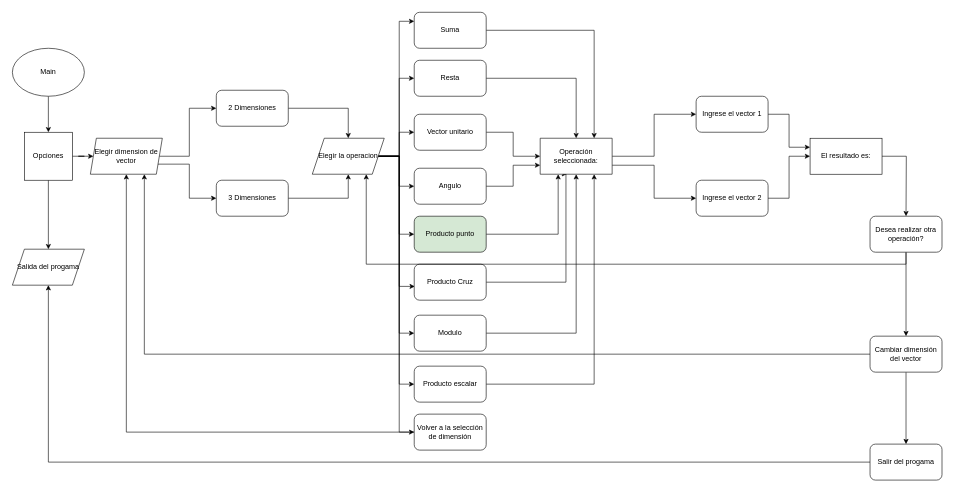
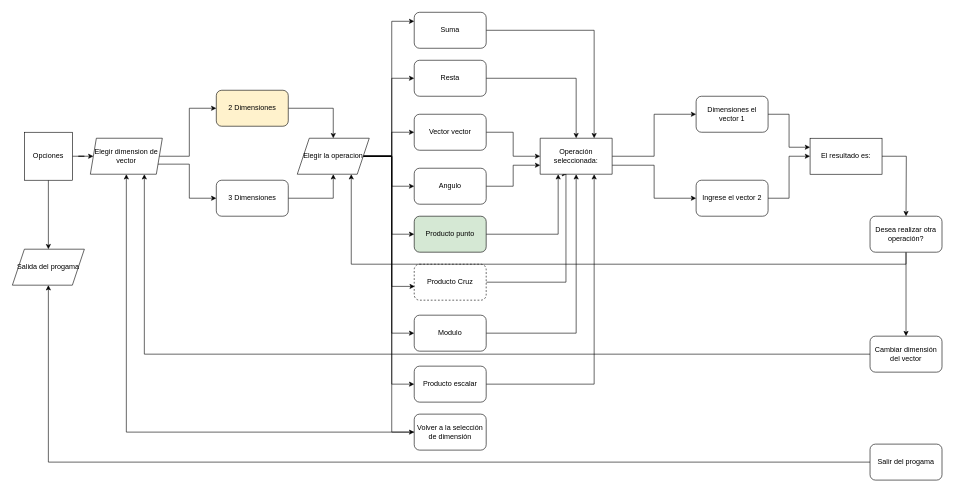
- <mxCell id="3" value="Main" style="ellipse;whiteSpace=wrap;html=1;" vertex="1" parent="1"><mxGeometry y="80" width="120" height="80" as="geometry" x="20" /></mxCell>
- <mxCell id="12" value="2 Dimensiones" style="rounded=1;whiteSpace=wrap;html=1;" vertex="1" parent="1"><mxGeometry x="360" y="150" width="120" height="60" as="geometry" /></mxCell>
+ <mxCell id="12" value="2 Dimensiones" style="rounded=1;whiteSpace=wrap;html=1;fillColor=#fff2cc;" vertex="1" parent="1"><mxGeometry x="360" y="150" width="120" height="60" as="geometry" /></mxCell>
- <mxCell id="2" style="edgeStyle=orthogonalEdgeStyle;rounded=0;orthogonalLoop=1;jettySize=auto;html=1;entryX=0.5;entryY=0;entryDx=0;entryDy=0;" edge="1" parent="1" source="3" target="6"><mxGeometry relative="1" as="geometry" /></mxCell>
- <mxCell id="49" value="Ingrese el vector 1" style="rounded=1;whiteSpace=wrap;html=1;" vertex="1" parent="1"><mxGeometry x="1160" y="160" width="120" height="60" as="geometry" /></mxCell>
+ <mxCell id="49" value="Dimensiones el vector 1" style="rounded=1;whiteSpace=wrap;html=1;" vertex="1" parent="1"><mxGeometry x="1160" y="160" width="120" height="60" as="geometry" /></mxCell>
- <mxCell id="30" value="Vector unitario" style="rounded=1;whiteSpace=wrap;html=1;" vertex="1" parent="1"><mxGeometry x="690" y="190" width="120" height="60" as="geometry" /></mxCell>
+ <mxCell id="30" value="Vector vector" style="rounded=1;whiteSpace=wrap;html=1;" vertex="1" parent="1"><mxGeometry x="690" y="190" width="120" height="60" as="geometry" /></mxCell>
- <mxCell id="24" value="Elegir la operacion" style="shape=parallelogram;perimeter=parallelogramPerimeter;whiteSpace=wrap;html=1;fixedSize=1;" vertex="1" parent="1"><mxGeometry x="520" y="230" width="120" height="60" as="geometry" /></mxCell>
+ <mxCell id="24" value="Elegir la operacion" style="shape=parallelogram;perimeter=parallelogramPerimeter;whiteSpace=wrap;html=1;fixedSize=1;" vertex="1" parent="1"><mxGeometry x="495" y="230" width="120" height="60" as="geometry" /></mxCell>
- <mxCell id="36" value="Producto Cruz" style="rounded=1;whiteSpace=wrap;html=1;" vertex="1" parent="1"><mxGeometry x="690" y="440" width="120" height="60" as="geometry" /></mxCell>
+ <mxCell id="36" value="Producto Cruz" style="rounded=1;whiteSpace=wrap;html=1;dashed=1;" vertex="1" parent="1"><mxGeometry x="690" y="440" width="120" height="60" as="geometry" /></mxCell>
- <mxCell id="56" style="edgeStyle=orthogonalEdgeStyle;rounded=0;orthogonalLoop=1;jettySize=auto;html=1;entryX=0.5;entryY=0;entryDx=0;entryDy=0;" edge="1" parent="1" source="57" target="59"><mxGeometry relative="1" as="geometry" /></mxCell>
